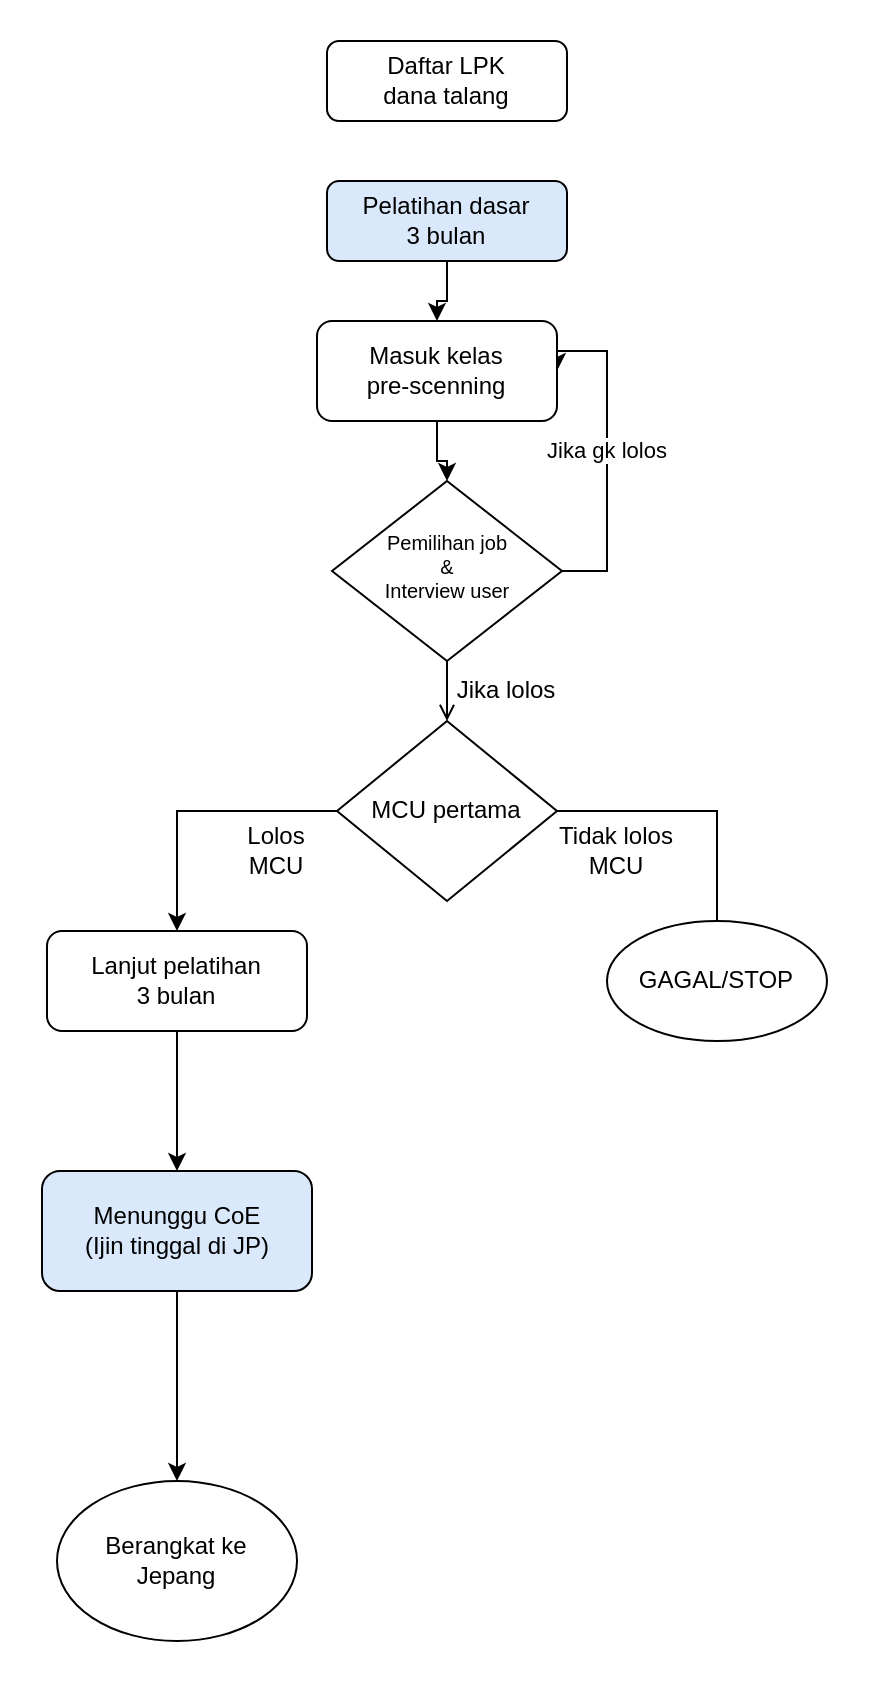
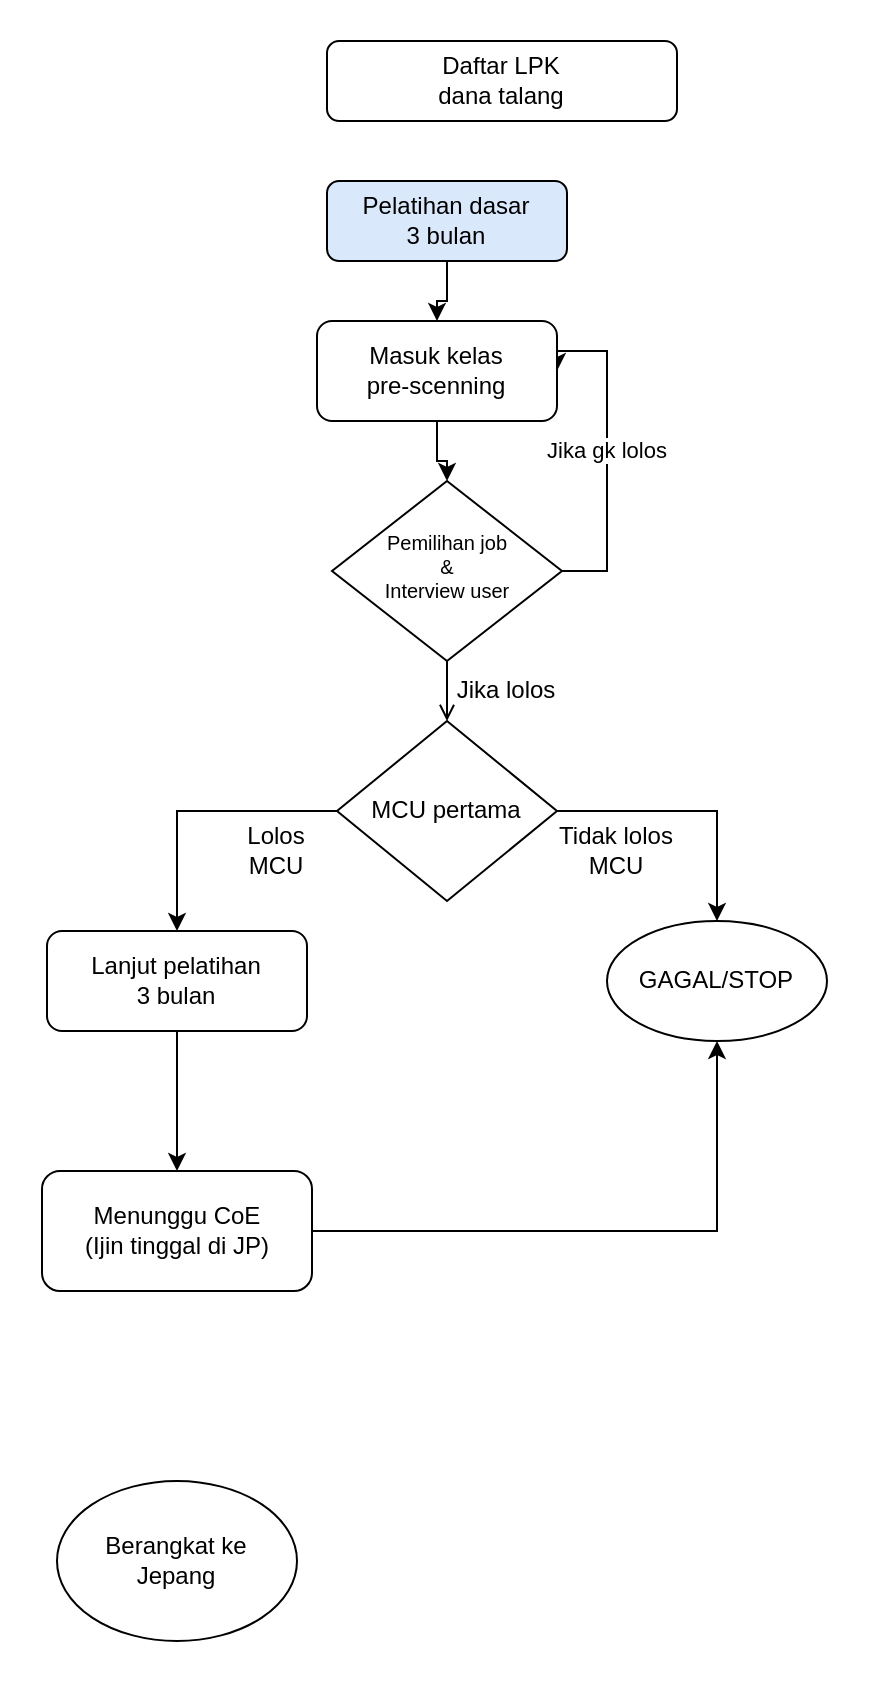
- <mxCell id="2" value="Daftar LPK&lt;br&gt;dana talang" style="rounded=1;whiteSpace=wrap;html=1;fontSize=12;glass=0;strokeWidth=1;shadow=0;" parent="1" vertex="1"><mxGeometry x="163" y="20" width="120" height="40" as="geometry" /></mxCell>
+ <mxCell id="2" value="Daftar LPK&lt;br&gt;dana talang" style="rounded=1;whiteSpace=wrap;html=1;fontSize=12;glass=0;strokeWidth=1;shadow=0;" parent="1" vertex="1"><mxGeometry x="163" y="20" width="175" height="40" as="geometry" /></mxCell>
- <mxCell id="13" style="edgeStyle=orthogonalEdgeStyle;rounded=0;orthogonalLoop=1;jettySize=auto;html=1;entryX=0.5;entryY=0;entryDx=0;entryDy=0;endArrow=none;" edge="1" parent="1" source="15" target="17"><mxGeometry relative="1" as="geometry" /></mxCell>
+ <mxCell id="13" style="edgeStyle=orthogonalEdgeStyle;rounded=0;orthogonalLoop=1;jettySize=auto;html=1;entryX=0.5;entryY=0;entryDx=0;entryDy=0;" edge="1" parent="1" source="15" target="17"><mxGeometry relative="1" as="geometry" /></mxCell>
- <mxCell id="21" value="Menunggu CoE&lt;br&gt;(Ijin tinggal di JP)" style="rounded=1;whiteSpace=wrap;html=1;fillColor=#dae8fc;" vertex="1" parent="1"><mxGeometry x="20.5" y="585" width="135" height="60" as="geometry" /></mxCell>
+ <mxCell id="21" value="Menunggu CoE&lt;br&gt;(Ijin tinggal di JP)" style="rounded=1;whiteSpace=wrap;html=1;" vertex="1" parent="1"><mxGeometry x="20.5" y="585" width="135" height="60" as="geometry" /></mxCell>
- <mxCell id="20" value="" style="edgeStyle=orthogonalEdgeStyle;rounded=0;orthogonalLoop=1;jettySize=auto;html=1;" edge="1" parent="1" source="21" target="22"><mxGeometry relative="1" as="geometry" /></mxCell>
+ <mxCell id="20" value="" style="edgeStyle=orthogonalEdgeStyle;rounded=0;orthogonalLoop=1;jettySize=auto;html=1;" edge="1" parent="1" source="21" target="17"><mxGeometry relative="1" as="geometry" /></mxCell>
